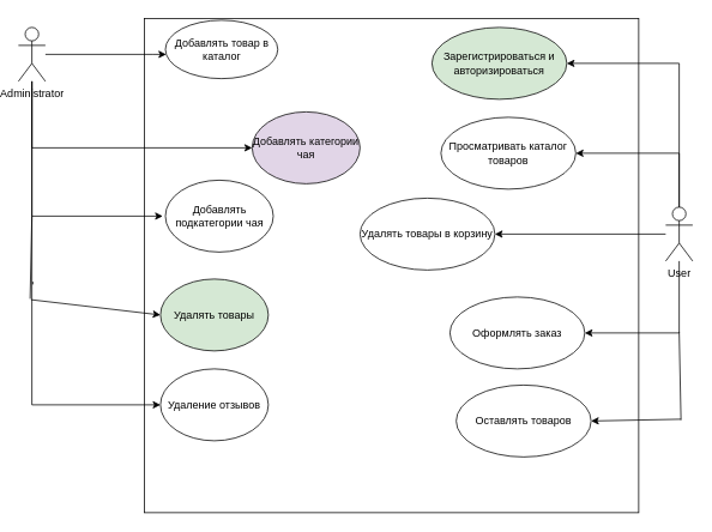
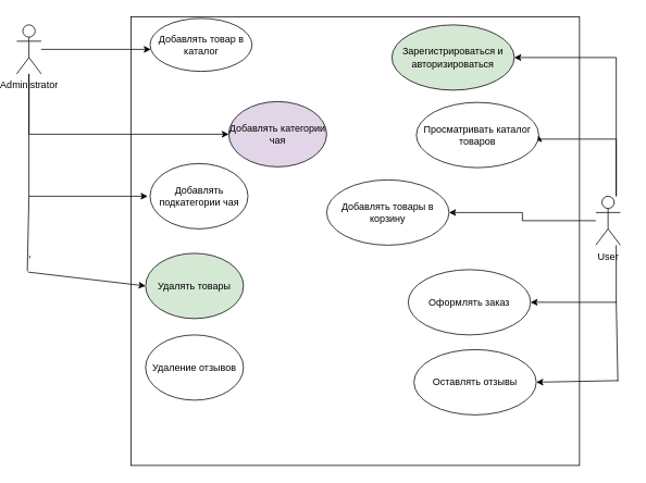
- <mxCell id="14" value="Просматривать каталог товаров" style="ellipse;whiteSpace=wrap;html=1;" parent="1" vertex="1"><mxGeometry x="490" y="130" width="150" height="80" as="geometry" /></mxCell>
+ <mxCell id="14" value="Просматривать каталог товаров" style="ellipse;whiteSpace=wrap;html=1;" parent="1" vertex="1"><mxGeometry x="510" y="125" width="150" height="80" as="geometry" /></mxCell>
- <mxCell id="15" value="Удалять товары в корзину" style="ellipse;whiteSpace=wrap;html=1;" parent="1" vertex="1"><mxGeometry x="400" y="220" width="150" height="80" as="geometry" /></mxCell>
+ <mxCell id="15" value="Добавлять товары в корзину" style="ellipse;whiteSpace=wrap;html=1;" parent="1" vertex="1"><mxGeometry x="400" y="220" width="150" height="80" as="geometry" /></mxCell>
- <mxCell id="12" value="User" style="shape=umlActor;verticalLabelPosition=bottom;verticalAlign=top;html=1;outlineConnect=0;" parent="1" vertex="1"><mxGeometry x="740" y="230" width="30" height="60" as="geometry" /></mxCell>
+ <mxCell id="12" value="User" style="shape=umlActor;verticalLabelPosition=bottom;verticalAlign=top;html=1;outlineConnect=0;" parent="1" vertex="1"><mxGeometry x="730" y="240" width="30" height="60" as="geometry" /></mxCell>
- <mxCell id="6" style="edgeStyle=orthogonalEdgeStyle;rounded=0;orthogonalLoop=1;jettySize=auto;html=1;entryX=0;entryY=0.5;entryDx=0;entryDy=0;" edge="1" parent="1" source="7" target="27"><mxGeometry relative="1" as="geometry"><Array as="points"><mxPoint x="35" y="450" /></Array></mxGeometry></mxCell>
- <mxCell id="24" value="Оставлять товаров" style="ellipse;whiteSpace=wrap;html=1;" parent="1" vertex="1"><mxGeometry x="507" y="428" width="150" height="80" as="geometry" /></mxCell>
+ <mxCell id="24" value="Оставлять отзывы" style="ellipse;whiteSpace=wrap;html=1;" parent="1" vertex="1"><mxGeometry x="507" y="428" width="150" height="80" as="geometry" /></mxCell>
